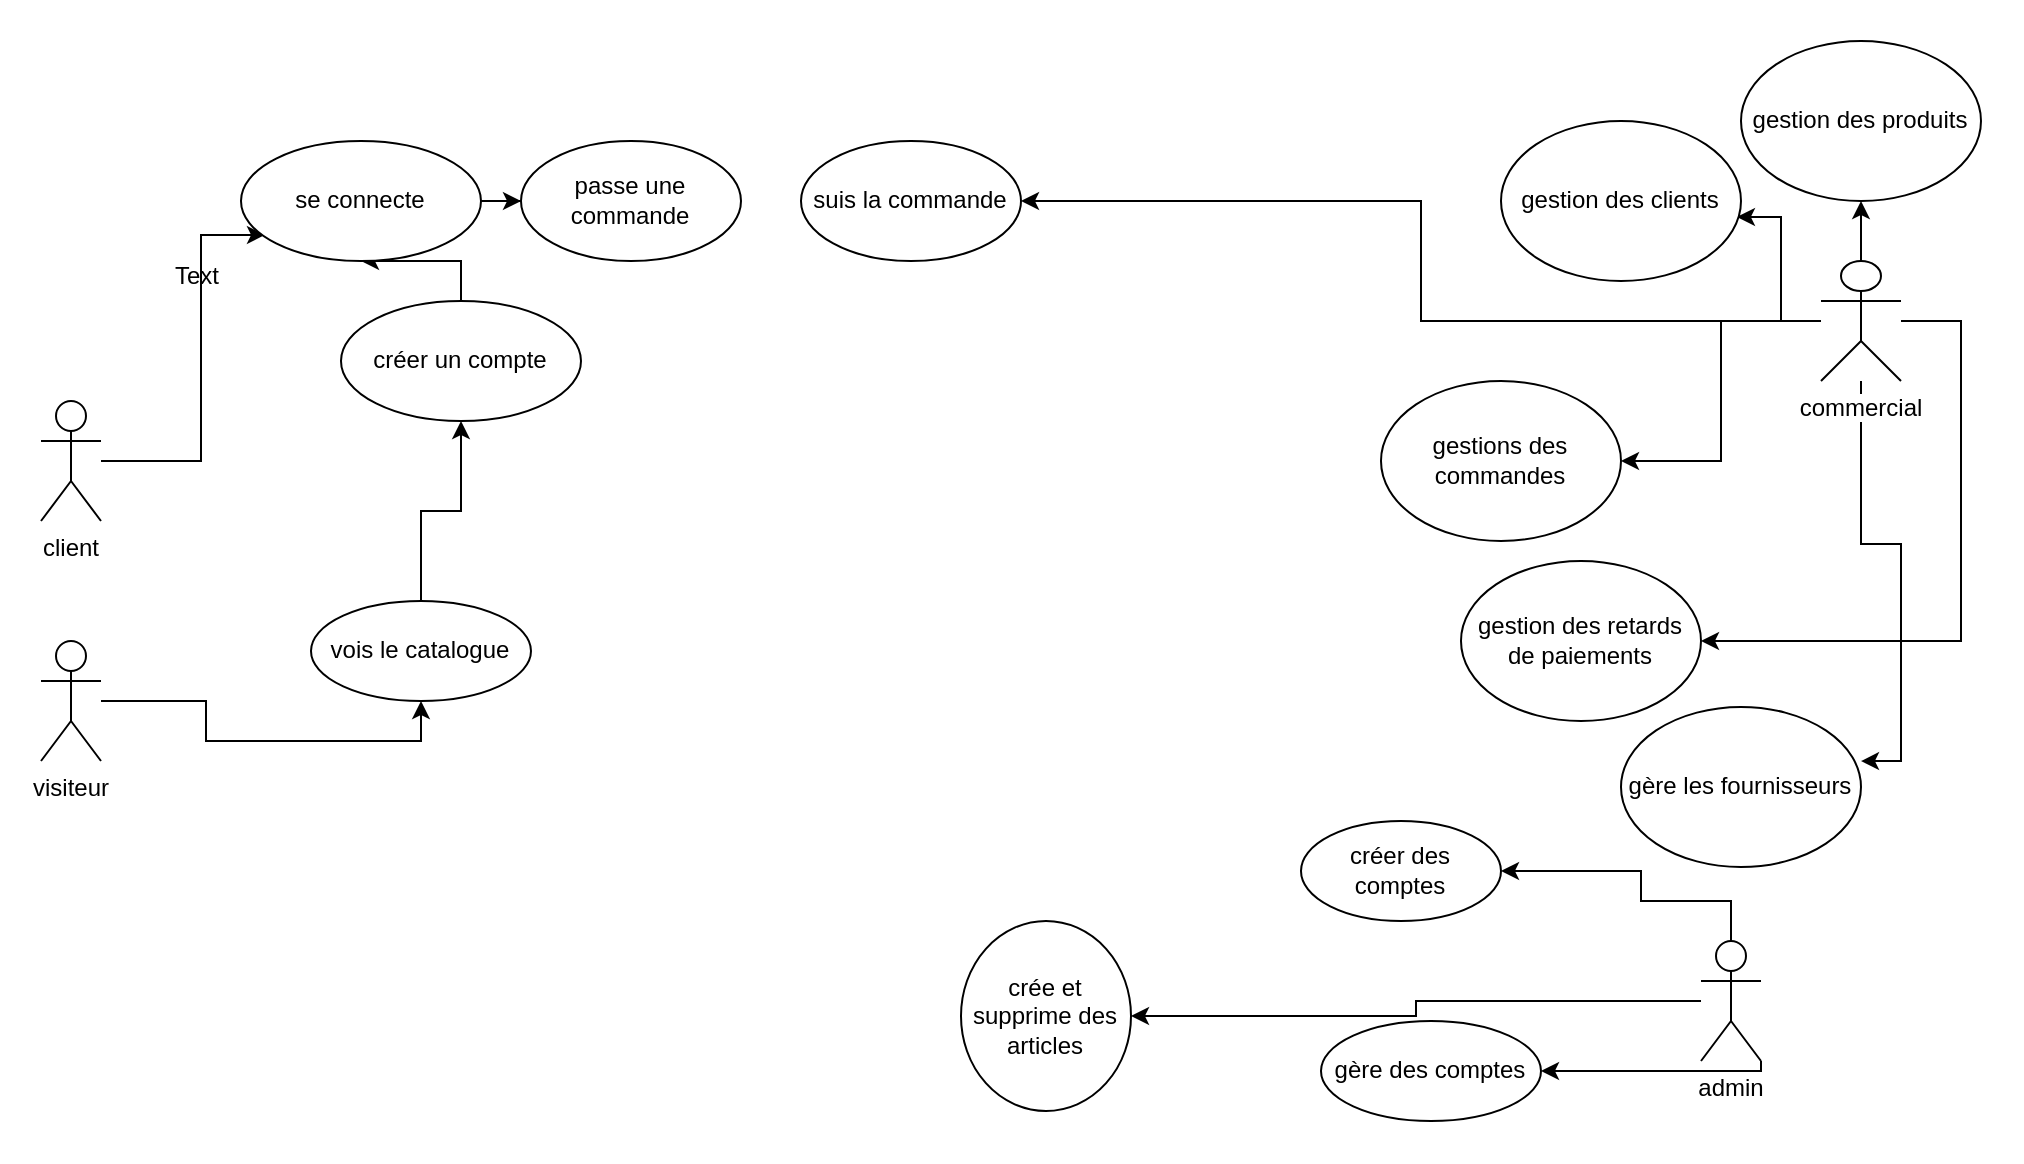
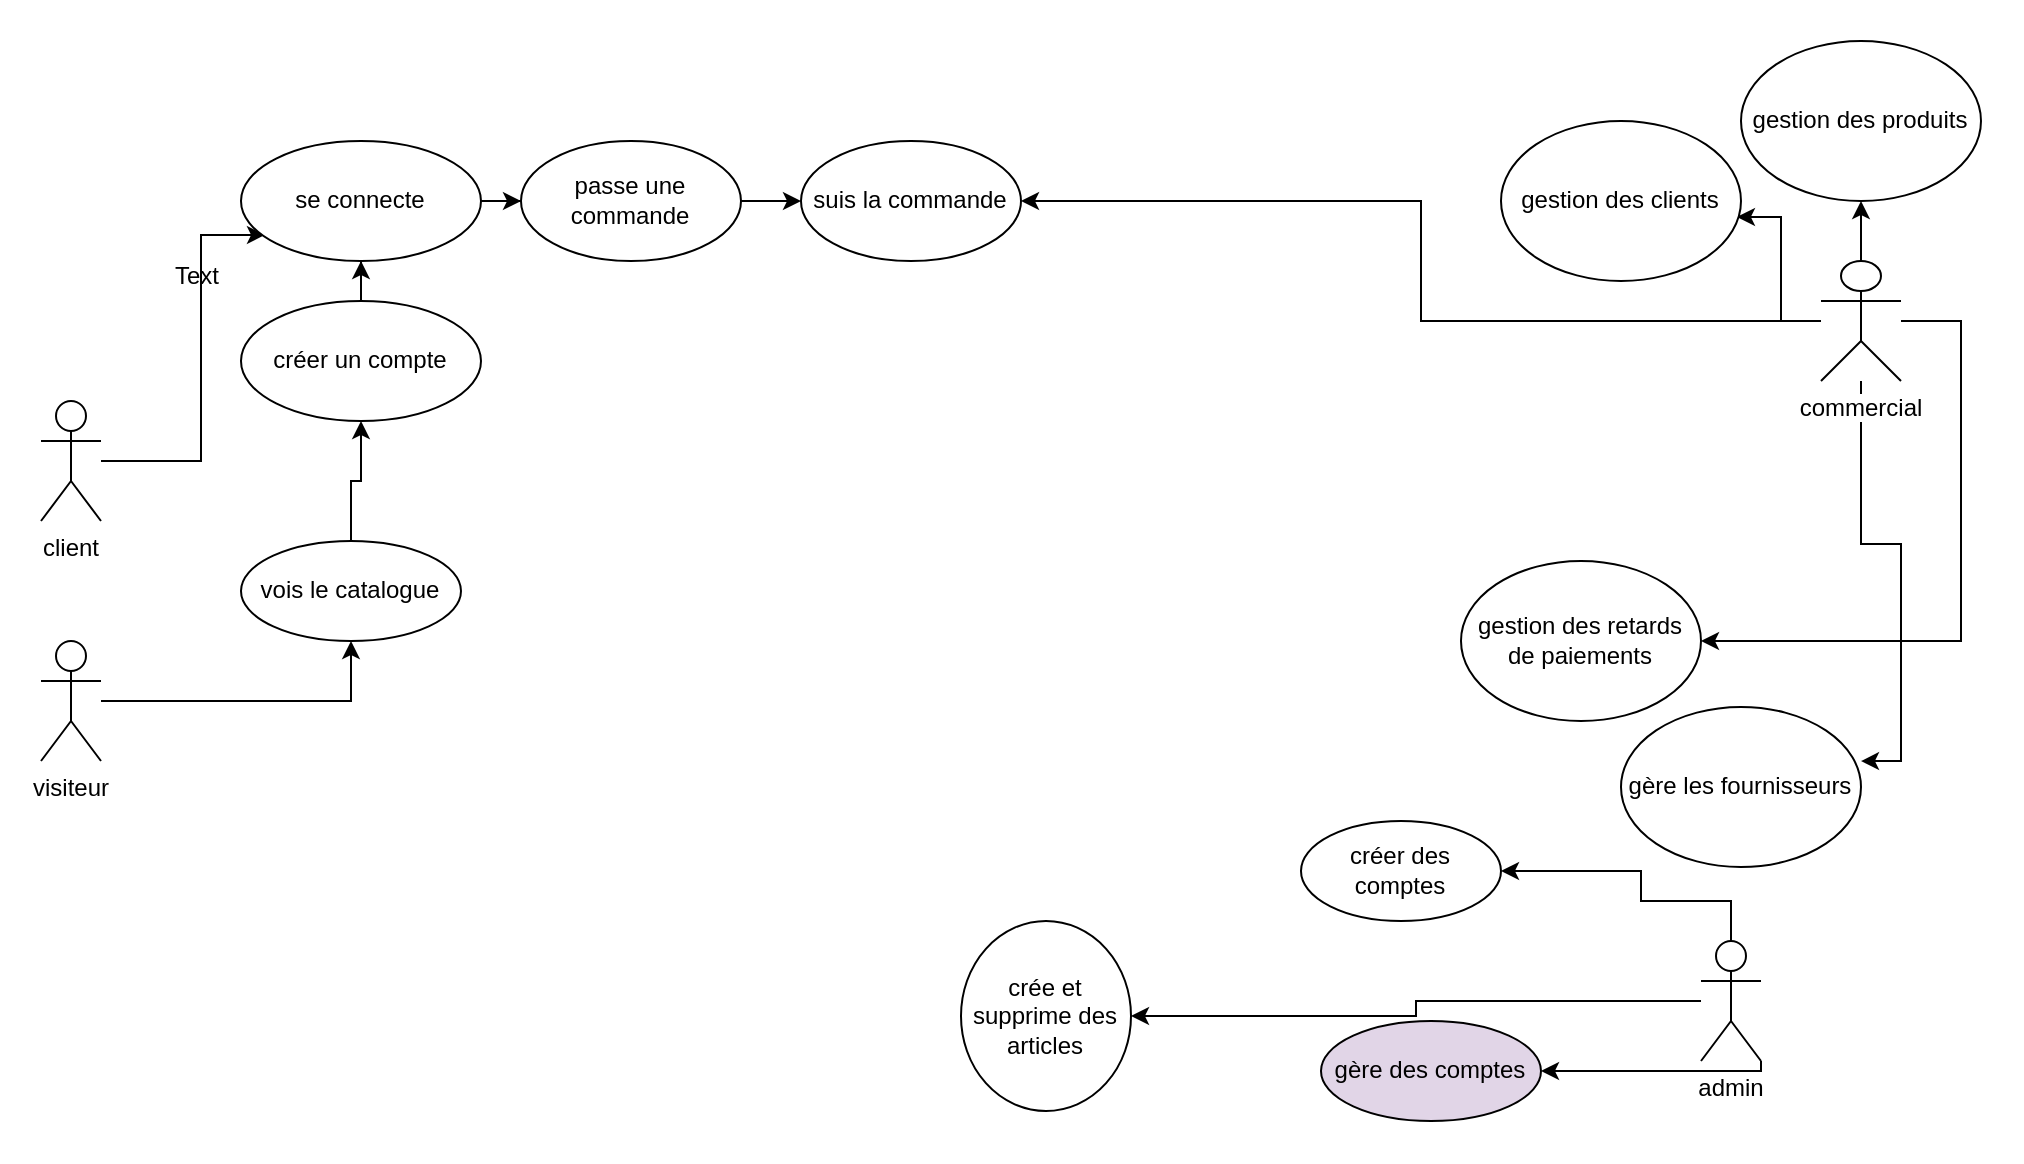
+ <mxCell id="13" style="edgeStyle=orthogonalEdgeStyle;rounded=0;orthogonalLoop=1;jettySize=auto;html=1;" edge="1" parent="1" source="14" target="15"><mxGeometry relative="1" as="geometry" /></mxCell>
- <mxCell id="10" value="créer un compte" style="ellipse;whiteSpace=wrap;html=1;" vertex="1" parent="1"><mxGeometry x="170" y="150" width="120" height="60" as="geometry" /></mxCell>
+ <mxCell id="10" value="créer un compte" style="ellipse;whiteSpace=wrap;html=1;" vertex="1" parent="1"><mxGeometry x="120" y="150" width="120" height="60" as="geometry" /></mxCell>
- <mxCell id="18" style="edgeStyle=orthogonalEdgeStyle;rounded=0;orthogonalLoop=1;jettySize=auto;html=1;" edge="1" parent="1" source="22" target="29"><mxGeometry relative="1" as="geometry" /></mxCell>
- <mxCell id="29" value="gestions des commandes" style="ellipse;whiteSpace=wrap;html=1;" vertex="1" parent="1"><mxGeometry x="690" y="190" width="120" height="80" as="geometry" /></mxCell>
- <mxCell id="8" value="vois le catalogue" style="ellipse;whiteSpace=wrap;html=1;" vertex="1" parent="1"><mxGeometry x="155" y="300" width="110" height="50" as="geometry" /></mxCell>
+ <mxCell id="8" value="vois le catalogue" style="ellipse;whiteSpace=wrap;html=1;" vertex="1" parent="1"><mxGeometry x="120" y="270" width="110" height="50" as="geometry" /></mxCell>
- <mxCell id="34" value="gère des comptes" style="ellipse;whiteSpace=wrap;html=1;" vertex="1" parent="1"><mxGeometry x="660" y="510" width="110" height="50" as="geometry" /></mxCell>
+ <mxCell id="34" value="gère des comptes" style="ellipse;whiteSpace=wrap;html=1;fillColor=#e1d5e7;" vertex="1" parent="1"><mxGeometry x="660" y="510" width="110" height="50" as="geometry" /></mxCell>
